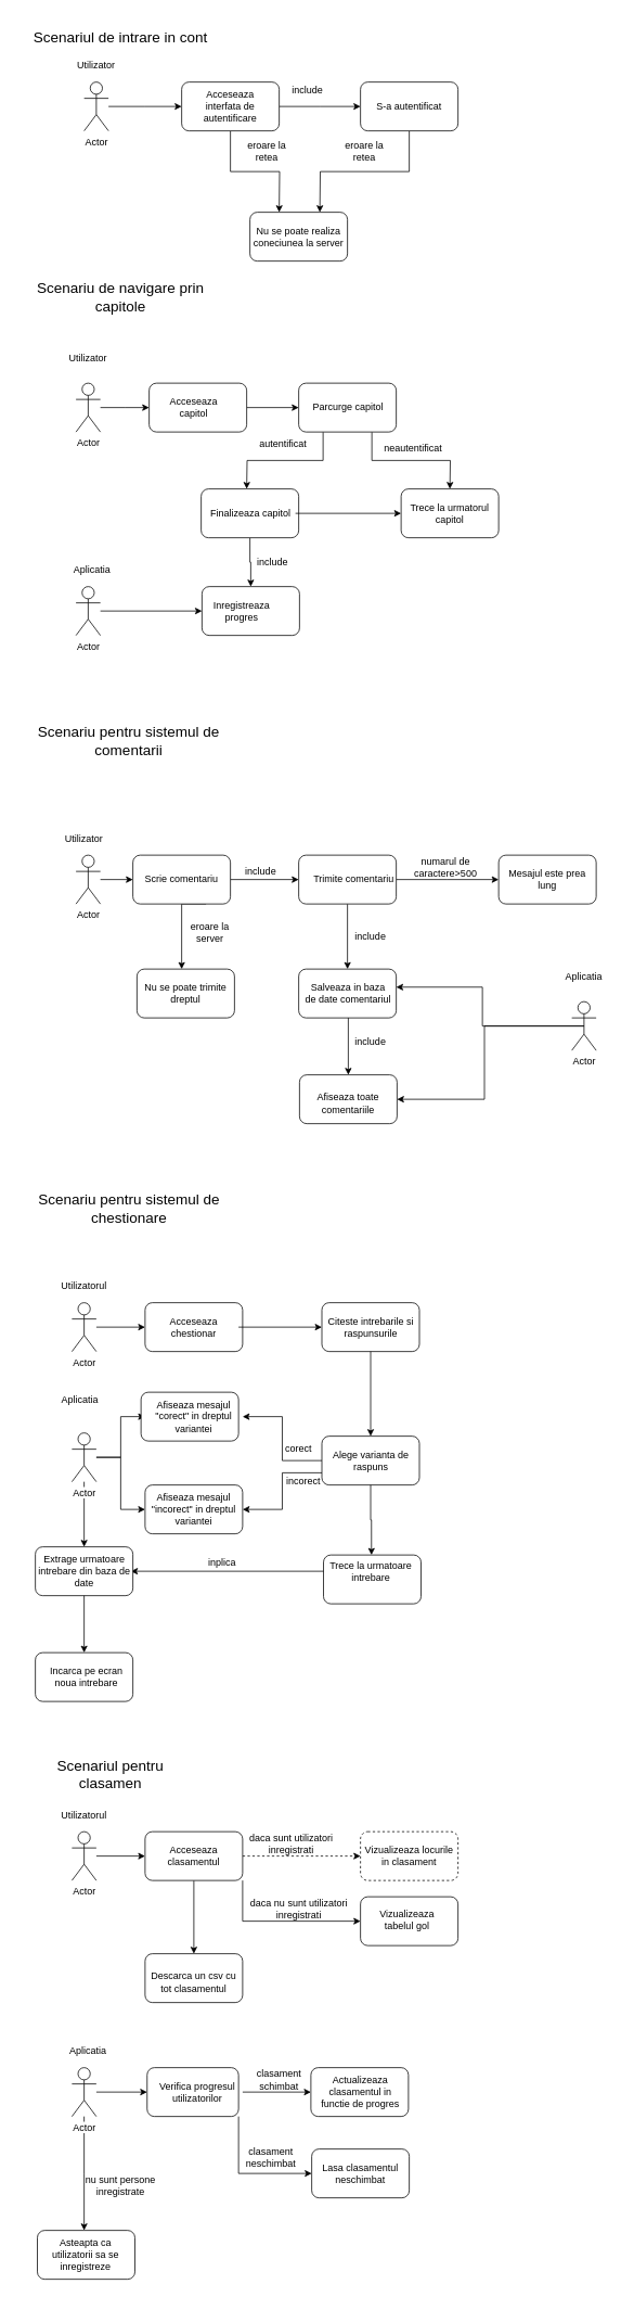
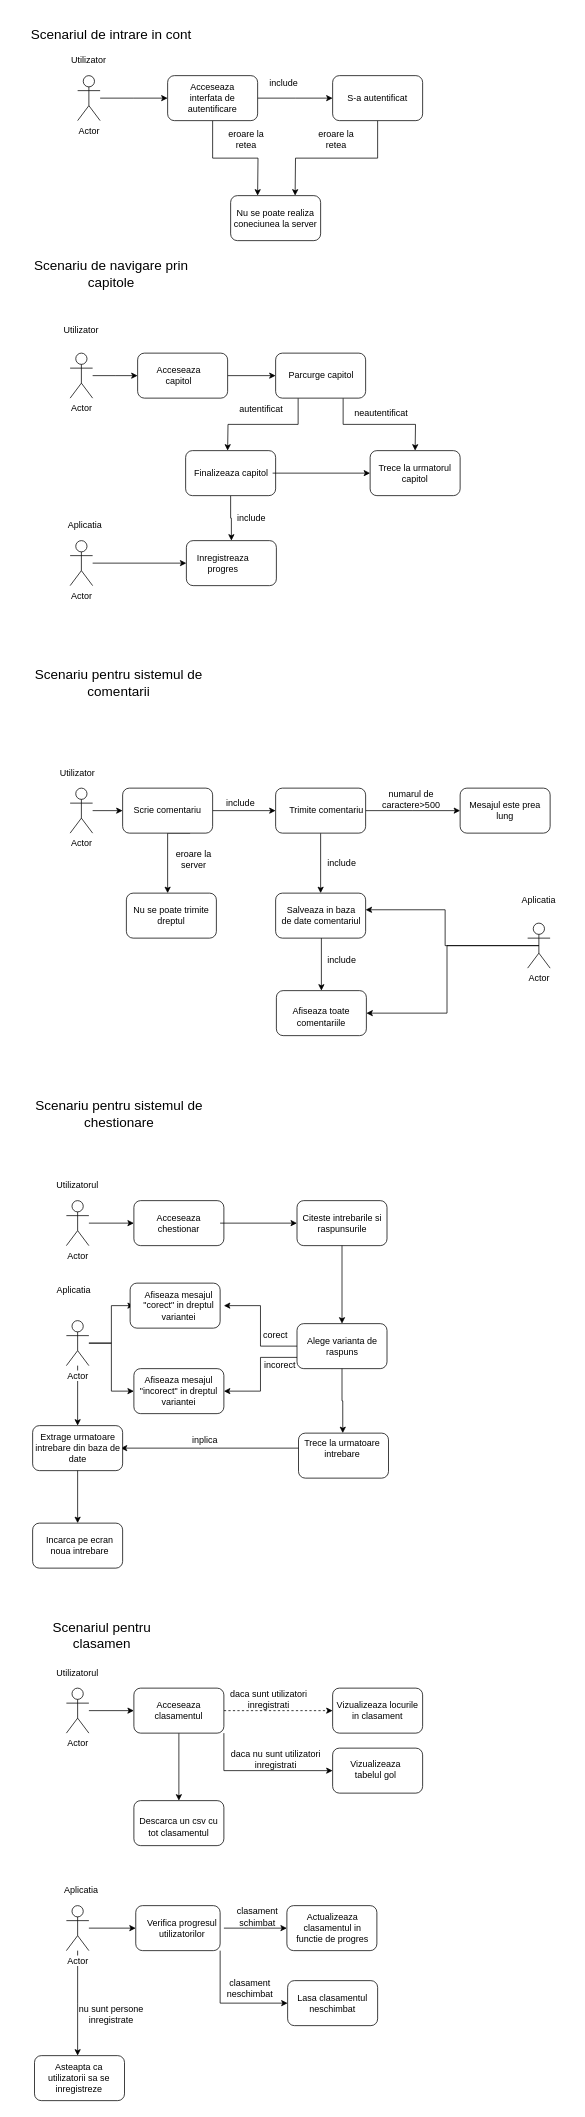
- <mxCell id="117" value="Vizualizeaza locurile in clasament" style="rounded=1;whiteSpace=wrap;html=1;dashed=1;" parent="1" vertex="1"><mxGeometry x="443" y="2250" width="120" height="60" as="geometry" /></mxCell>
+ <mxCell id="117" value="Vizualizeaza locurile in clasament" style="rounded=1;whiteSpace=wrap;html=1;" parent="1" vertex="1"><mxGeometry x="443" y="2250" width="120" height="60" as="geometry" /></mxCell>
